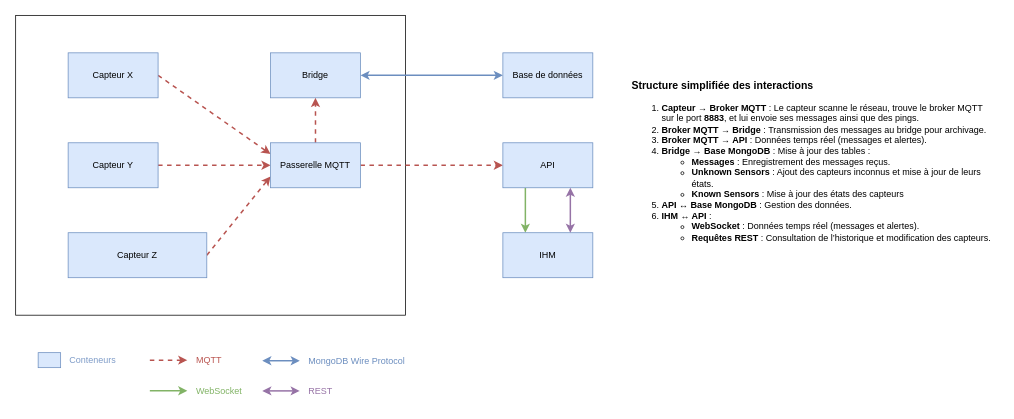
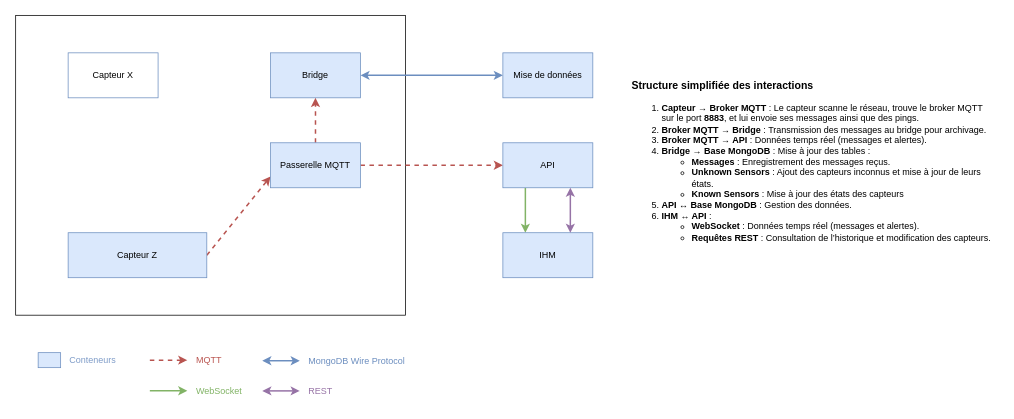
- <mxCell id="4" value="Capteur X" style="rounded=0;whiteSpace=wrap;html=1;fillColor=#dae8fc;strokeColor=#6c8ebf;" vertex="1" parent="1"><mxGeometry x="90" y="70" width="120" height="60" as="geometry" /></mxCell>
+ <mxCell id="4" value="Capteur X" style="rounded=0;whiteSpace=wrap;html=1;fillColor=#ffffff;strokeColor=#6c8ebf;" vertex="1" parent="1"><mxGeometry x="90" y="70" width="120" height="60" as="geometry" /></mxCell>
- <mxCell id="14" value="Base de données" style="rounded=0;whiteSpace=wrap;html=1;fillColor=#dae8fc;strokeColor=#6c8ebf;" vertex="1" parent="1"><mxGeometry x="670" y="70" width="120" height="60" as="geometry" /></mxCell>
+ <mxCell id="14" value="Mise de données" style="rounded=0;whiteSpace=wrap;html=1;fillColor=#dae8fc;strokeColor=#6c8ebf;" vertex="1" parent="1"><mxGeometry x="670" y="70" width="120" height="60" as="geometry" /></mxCell>
- <mxCell id="3" style="rounded=0;orthogonalLoop=1;jettySize=auto;html=1;exitX=1;exitY=0.5;exitDx=0;exitDy=0;entryX=0;entryY=0.25;entryDx=0;entryDy=0;fillColor=#f8cecc;strokeColor=#b85450;jumpSize=20;strokeWidth=2;dashed=1;" edge="1" parent="1" source="4" target="11"><mxGeometry relative="1" as="geometry" /></mxCell>
- <mxCell id="6" value="Capteur Y" style="rounded=0;whiteSpace=wrap;html=1;fillColor=#dae8fc;strokeColor=#6c8ebf;" vertex="1" parent="1"><mxGeometry x="90" y="190" width="120" height="60" as="geometry" /></mxCell>
- <mxCell id="5" style="rounded=0;orthogonalLoop=1;jettySize=auto;html=1;entryX=0;entryY=0.5;entryDx=0;entryDy=0;exitX=1;exitY=0.5;exitDx=0;exitDy=0;fillColor=#f8cecc;strokeColor=#b85450;jumpSize=20;strokeWidth=2;dashed=1;" edge="1" parent="1" source="6" target="11"><mxGeometry relative="1" as="geometry" /></mxCell>
